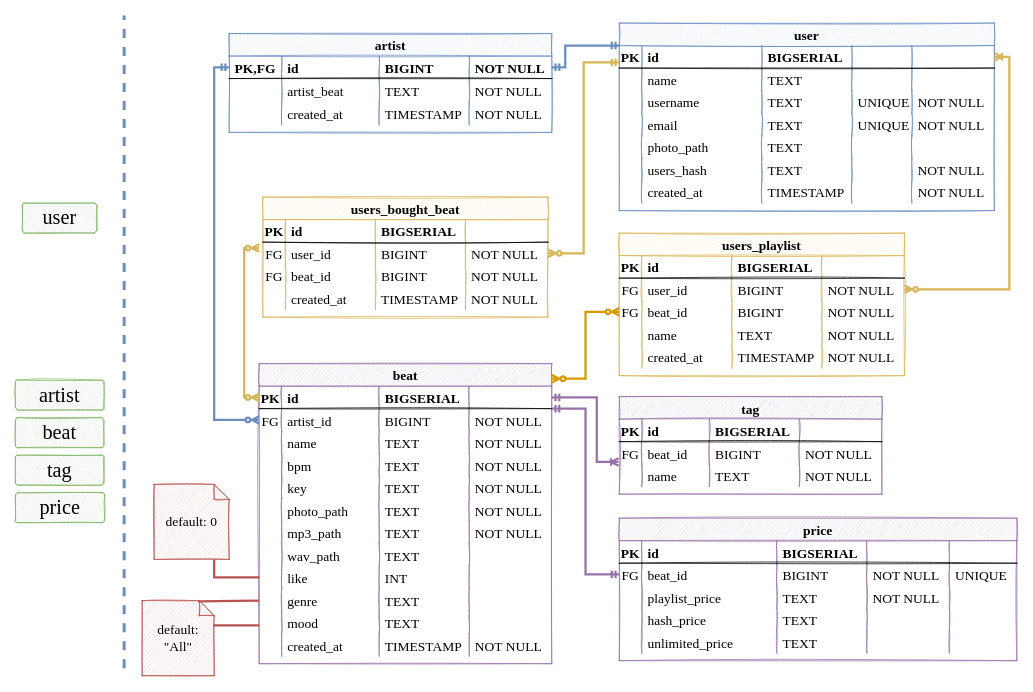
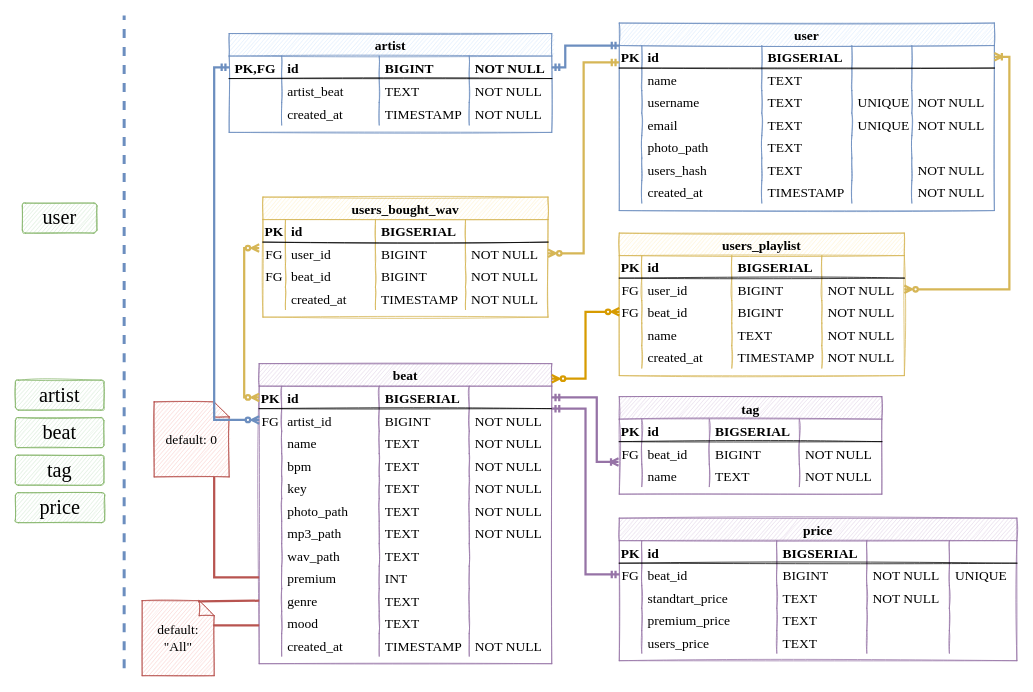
- <mxCell id="210" value="users_bought_beat" style="shape=table;startSize=30;container=1;collapsible=1;childLayout=tableLayout;fixedRows=1;rowLines=0;fontStyle=1;align=center;resizeLast=1;sketch=1;fontSize=18;fillColor=#fff2cc;strokeColor=#d6b656;fontFamily=Space Mono;fontSource=https%3A%2F%2Ffonts.googleapis.com%2Fcss%3Ffamily%3DSpace%2BMono;" parent="1" vertex="1"><mxGeometry x="350" y="262" width="380" height="160" as="geometry" /></mxCell>
+ <mxCell id="210" value="users_bought_wav" style="shape=table;startSize=30;container=1;collapsible=1;childLayout=tableLayout;fixedRows=1;rowLines=0;fontStyle=1;align=center;resizeLast=1;sketch=1;fontSize=18;fillColor=#fff2cc;strokeColor=#d6b656;fontFamily=Space Mono;fontSource=https%3A%2F%2Ffonts.googleapis.com%2Fcss%3Ffamily%3DSpace%2BMono;" parent="1" vertex="1"><mxGeometry x="350" y="262" width="380" height="160" as="geometry" /></mxCell>
- <mxCell id="189" value="default: 0" style="shape=note;size=20;whiteSpace=wrap;html=1;sketch=1;fontFamily=Verdana;fontSize=18;fillColor=#f8cecc;strokeColor=#b85450;" parent="1" vertex="1"><mxGeometry x="205" y="645" width="100" height="100" as="geometry" /></mxCell>
+ <mxCell id="189" value="default: 0" style="shape=note;size=20;whiteSpace=wrap;html=1;sketch=1;fontFamily=Verdana;fontSize=18;fillColor=#f8cecc;strokeColor=#b85450;" parent="1" vertex="1"><mxGeometry x="205" y="535" width="100" height="100" as="geometry" /></mxCell>
- <mxCell id="48" value="like" style="shape=partialRectangle;connectable=0;fillColor=none;top=0;left=0;bottom=0;right=0;align=left;spacingLeft=6;overflow=hidden;sketch=1;fontSize=18;fontFamily=Space Mono;fontSource=https%3A%2F%2Ffonts.googleapis.com%2Fcss%3Ffamily%3DSpace%2BMono;" parent="46" vertex="1"><mxGeometry x="30" width="130" height="30" as="geometry"><mxRectangle width="130" height="30" as="alternateBounds" /></mxGeometry></mxCell>
+ <mxCell id="48" value="premium" style="shape=partialRectangle;connectable=0;fillColor=none;top=0;left=0;bottom=0;right=0;align=left;spacingLeft=6;overflow=hidden;sketch=1;fontSize=18;fontFamily=Space Mono;fontSource=https%3A%2F%2Ffonts.googleapis.com%2Fcss%3Ffamily%3DSpace%2BMono;" parent="46" vertex="1"><mxGeometry x="30" width="130" height="30" as="geometry"><mxRectangle width="130" height="30" as="alternateBounds" /></mxGeometry></mxCell>
- <mxCell id="101" value="playlist_price" style="shape=partialRectangle;connectable=0;fillColor=none;top=0;left=0;bottom=0;right=0;align=left;spacingLeft=6;overflow=hidden;sketch=1;fontSize=18;fontFamily=Space Mono;fontSource=https%3A%2F%2Ffonts.googleapis.com%2Fcss%3Ffamily%3DSpace%2BMono;" parent="99" vertex="1"><mxGeometry x="30" width="180" height="30" as="geometry"><mxRectangle width="180" height="30" as="alternateBounds" /></mxGeometry></mxCell>
+ <mxCell id="101" value="standtart_price" style="shape=partialRectangle;connectable=0;fillColor=none;top=0;left=0;bottom=0;right=0;align=left;spacingLeft=6;overflow=hidden;sketch=1;fontSize=18;fontFamily=Space Mono;fontSource=https%3A%2F%2Ffonts.googleapis.com%2Fcss%3Ffamily%3DSpace%2BMono;" parent="99" vertex="1"><mxGeometry x="30" width="180" height="30" as="geometry"><mxRectangle width="180" height="30" as="alternateBounds" /></mxGeometry></mxCell>
- <mxCell id="107" value="hash_price" style="shape=partialRectangle;connectable=0;fillColor=none;top=0;left=0;bottom=0;right=0;align=left;spacingLeft=6;overflow=hidden;sketch=1;fontSize=18;fontFamily=Space Mono;fontSource=https%3A%2F%2Ffonts.googleapis.com%2Fcss%3Ffamily%3DSpace%2BMono;" parent="105" vertex="1"><mxGeometry x="30" width="180" height="30" as="geometry"><mxRectangle width="180" height="30" as="alternateBounds" /></mxGeometry></mxCell>
+ <mxCell id="107" value="premium_price" style="shape=partialRectangle;connectable=0;fillColor=none;top=0;left=0;bottom=0;right=0;align=left;spacingLeft=6;overflow=hidden;sketch=1;fontSize=18;fontFamily=Space Mono;fontSource=https%3A%2F%2Ffonts.googleapis.com%2Fcss%3Ffamily%3DSpace%2BMono;" parent="105" vertex="1"><mxGeometry x="30" width="180" height="30" as="geometry"><mxRectangle width="180" height="30" as="alternateBounds" /></mxGeometry></mxCell>
- <mxCell id="113" value="unlimited_price" style="shape=partialRectangle;connectable=0;fillColor=none;top=0;left=0;bottom=0;right=0;align=left;spacingLeft=6;overflow=hidden;sketch=1;fontSize=18;fontFamily=Space Mono;fontSource=https%3A%2F%2Ffonts.googleapis.com%2Fcss%3Ffamily%3DSpace%2BMono;" parent="111" vertex="1"><mxGeometry x="30" width="180" height="30" as="geometry"><mxRectangle width="180" height="30" as="alternateBounds" /></mxGeometry></mxCell>
+ <mxCell id="113" value="users_price" style="shape=partialRectangle;connectable=0;fillColor=none;top=0;left=0;bottom=0;right=0;align=left;spacingLeft=6;overflow=hidden;sketch=1;fontSize=18;fontFamily=Space Mono;fontSource=https%3A%2F%2Ffonts.googleapis.com%2Fcss%3Ffamily%3DSpace%2BMono;" parent="111" vertex="1"><mxGeometry x="30" width="180" height="30" as="geometry"><mxRectangle width="180" height="30" as="alternateBounds" /></mxGeometry></mxCell>
